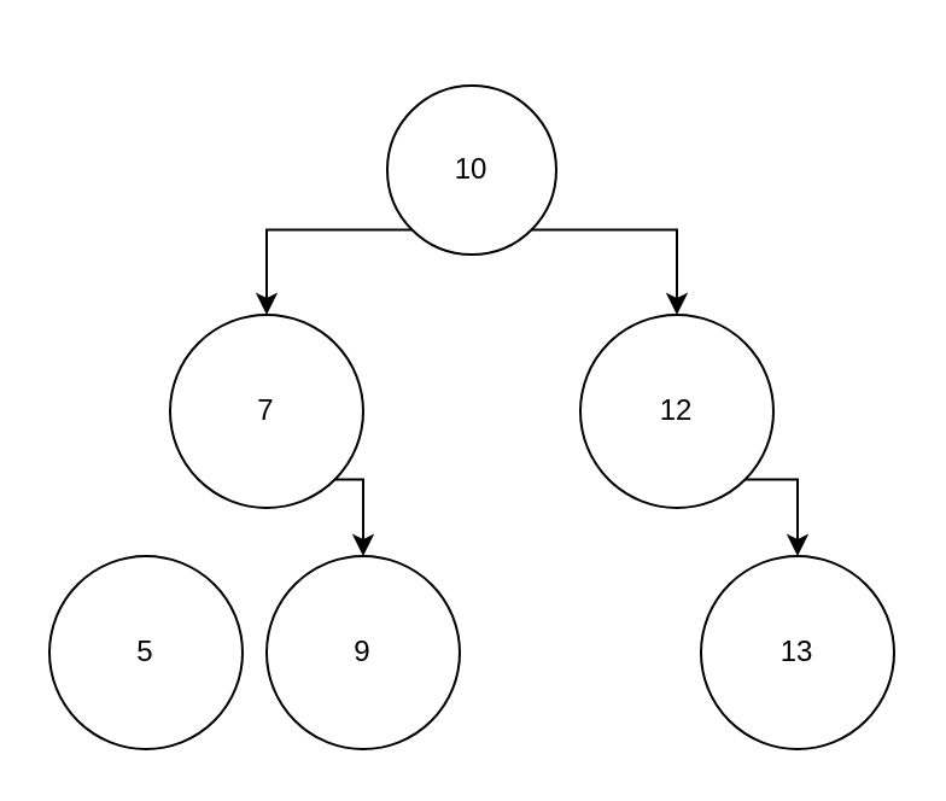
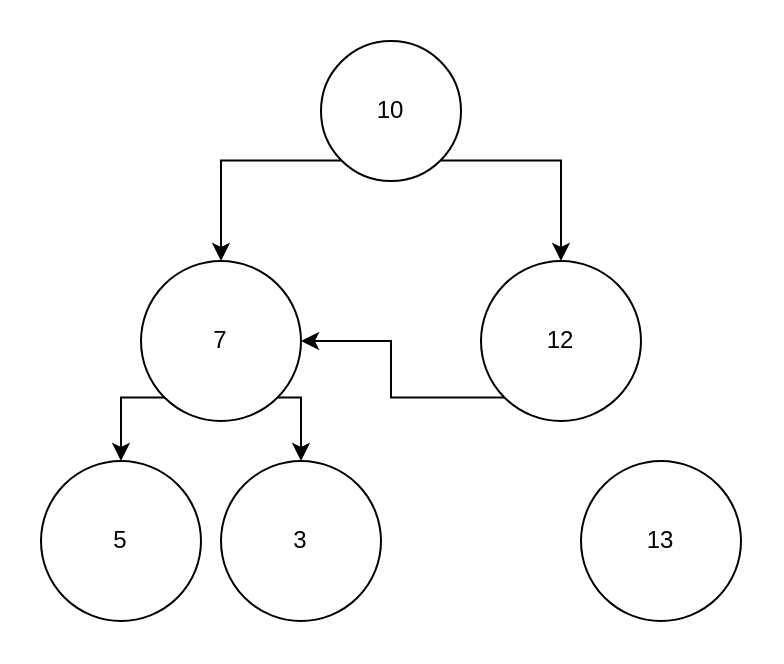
- <mxCell id="4" value="10" style="ellipse;whiteSpace=wrap;html=1;aspect=fixed;" vertex="1" parent="1"><mxGeometry x="160" y="35" width="70" height="70" as="geometry" /></mxCell>
+ <mxCell id="4" value="10" style="ellipse;whiteSpace=wrap;html=1;aspect=fixed;" vertex="1" parent="1"><mxGeometry x="160" y="20" width="70" height="70" as="geometry" /></mxCell>
+ <mxCell id="5" style="edgeStyle=orthogonalEdgeStyle;rounded=0;orthogonalLoop=1;jettySize=auto;html=1;exitX=0;exitY=1;exitDx=0;exitDy=0;entryX=0.5;entryY=0;entryDx=0;entryDy=0;" edge="1" parent="1" source="7" target="10"><mxGeometry relative="1" as="geometry" /></mxCell>
- <mxCell id="8" style="edgeStyle=orthogonalEdgeStyle;rounded=0;orthogonalLoop=1;jettySize=auto;html=1;exitX=1;exitY=1;exitDx=0;exitDy=0;entryX=0.5;entryY=0;entryDx=0;entryDy=0;" edge="1" parent="1" source="9" target="12"><mxGeometry relative="1" as="geometry" /></mxCell>
+ <mxCell id="8" style="edgeStyle=orthogonalEdgeStyle;rounded=0;orthogonalLoop=1;jettySize=auto;html=1;exitX=1;exitY=1;exitDx=0;exitDy=0;" edge="1" parent="1" source="9" target="7"><mxGeometry relative="1" as="geometry" /></mxCell>
- <mxCell id="11" value="9" style="ellipse;whiteSpace=wrap;html=1;aspect=fixed;" vertex="1" parent="1"><mxGeometry x="110" y="230" width="80" height="80" as="geometry" /></mxCell>
+ <mxCell id="11" value="3" style="ellipse;whiteSpace=wrap;html=1;aspect=fixed;" vertex="1" parent="1"><mxGeometry x="110" y="230" width="80" height="80" as="geometry" /></mxCell>
